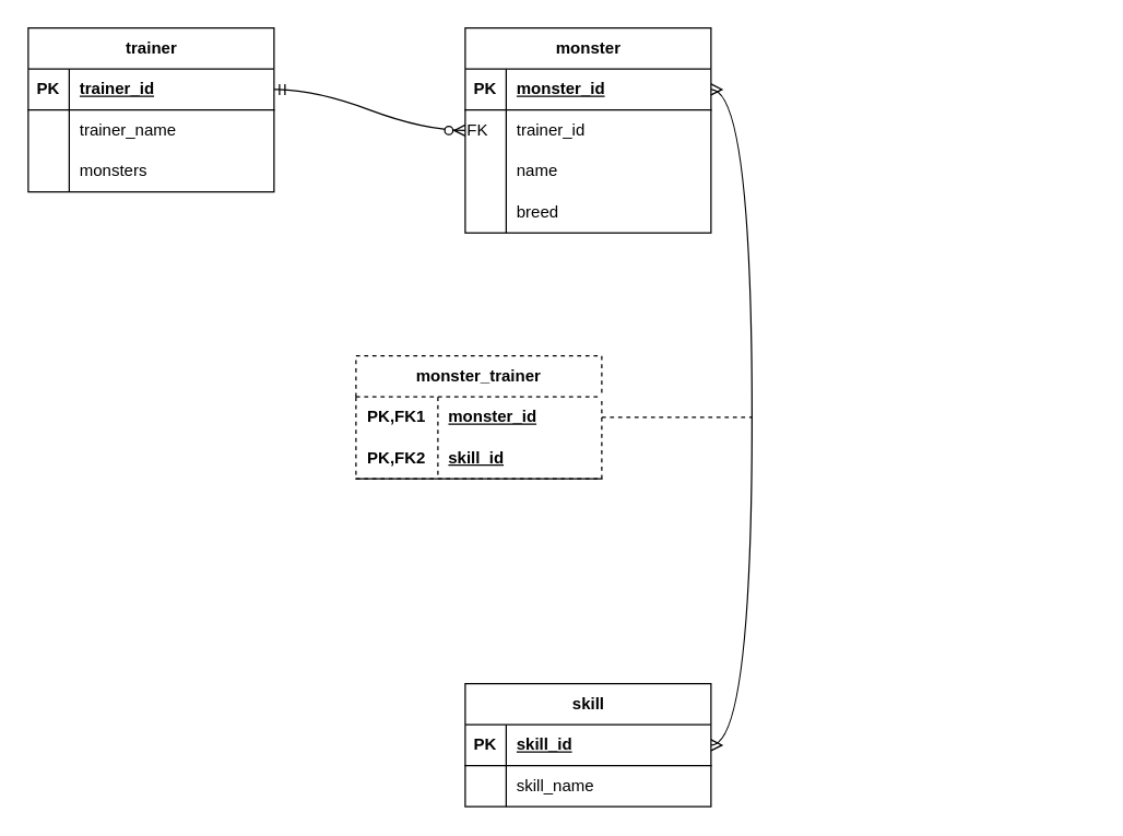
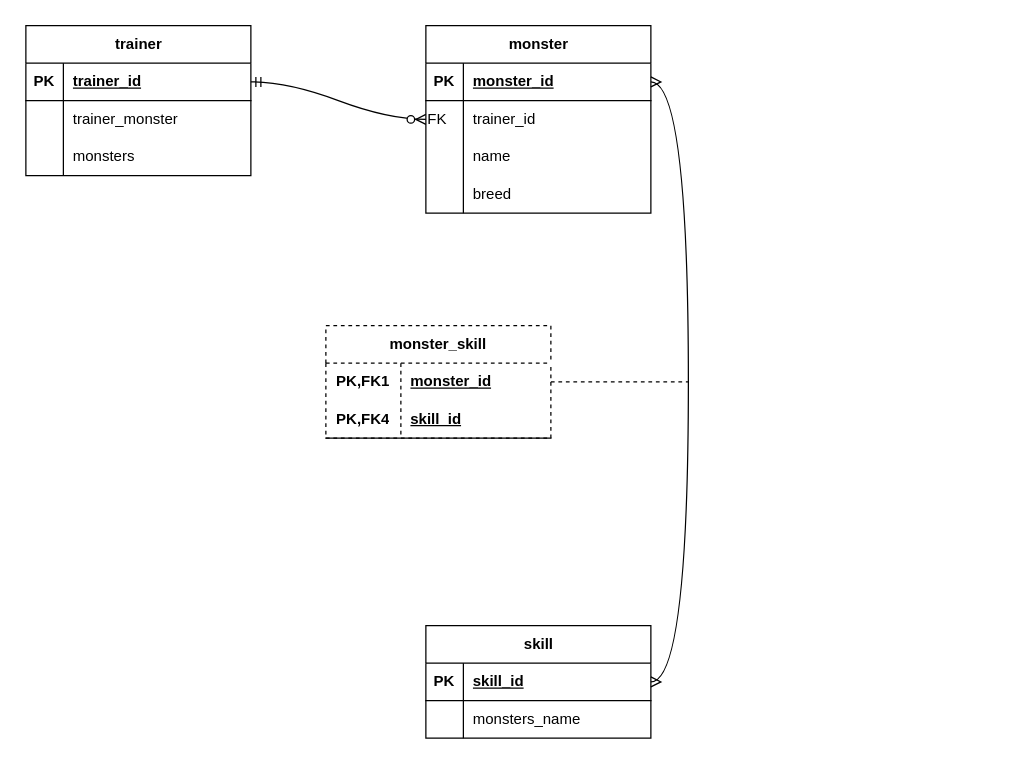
- <mxCell id="8" value="trainer_name" style="shape=partialRectangle;connectable=0;fillColor=none;top=0;left=0;bottom=0;right=0;align=left;spacingLeft=6;overflow=hidden;whiteSpace=wrap;html=1;" vertex="1" parent="6"><mxGeometry x="30" width="150" height="30" as="geometry"><mxRectangle width="150" height="30" as="alternateBounds" /></mxGeometry></mxCell>
+ <mxCell id="8" value="trainer_monster" style="shape=partialRectangle;connectable=0;fillColor=none;top=0;left=0;bottom=0;right=0;align=left;spacingLeft=6;overflow=hidden;whiteSpace=wrap;html=1;" vertex="1" parent="6"><mxGeometry x="30" width="150" height="30" as="geometry"><mxRectangle width="150" height="30" as="alternateBounds" /></mxGeometry></mxCell>
- <mxCell id="32" value="monster_trainer" style="shape=table;startSize=30;container=1;collapsible=1;childLayout=tableLayout;fixedRows=1;rowLines=0;fontStyle=1;align=center;resizeLast=1;html=1;whiteSpace=wrap;dashed=1;" vertex="1" parent="1"><mxGeometry x="260" y="260" width="180" height="90" as="geometry" /></mxCell>
+ <mxCell id="32" value="monster_skill" style="shape=table;startSize=30;container=1;collapsible=1;childLayout=tableLayout;fixedRows=1;rowLines=0;fontStyle=1;align=center;resizeLast=1;html=1;whiteSpace=wrap;dashed=1;" vertex="1" parent="1"><mxGeometry x="260" y="260" width="180" height="90" as="geometry" /></mxCell>
- <mxCell id="37" value="PK,FK2" style="shape=partialRectangle;connectable=0;fillColor=none;top=0;left=0;bottom=0;right=0;fontStyle=1;overflow=hidden;html=1;whiteSpace=wrap;" vertex="1" parent="36"><mxGeometry width="60" height="30" as="geometry"><mxRectangle width="60" height="30" as="alternateBounds" /></mxGeometry></mxCell>
+ <mxCell id="37" value="PK,FK4" style="shape=partialRectangle;connectable=0;fillColor=none;top=0;left=0;bottom=0;right=0;fontStyle=1;overflow=hidden;html=1;whiteSpace=wrap;" vertex="1" parent="36"><mxGeometry width="60" height="30" as="geometry"><mxRectangle width="60" height="30" as="alternateBounds" /></mxGeometry></mxCell>
- <mxCell id="31" value="skill_name" style="shape=partialRectangle;connectable=0;fillColor=none;top=0;left=0;bottom=0;right=0;align=left;spacingLeft=6;overflow=hidden;whiteSpace=wrap;html=1;" vertex="1" parent="29"><mxGeometry x="30" width="150" height="30" as="geometry"><mxRectangle width="150" height="30" as="alternateBounds" /></mxGeometry></mxCell>
+ <mxCell id="31" value="monsters_name" style="shape=partialRectangle;connectable=0;fillColor=none;top=0;left=0;bottom=0;right=0;align=left;spacingLeft=6;overflow=hidden;whiteSpace=wrap;html=1;" vertex="1" parent="29"><mxGeometry x="30" width="150" height="30" as="geometry"><mxRectangle width="150" height="30" as="alternateBounds" /></mxGeometry></mxCell>
